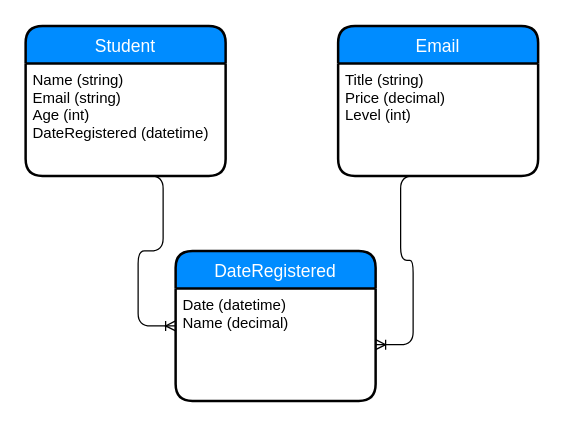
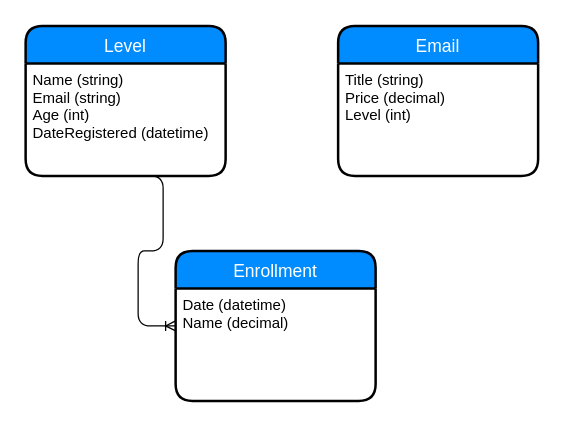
- <mxCell id="2" value="Student" style="swimlane;childLayout=stackLayout;horizontal=1;startSize=30;horizontalStack=0;fillColor=#008cff;fontColor=#FFFFFF;rounded=1;fontSize=14;fontStyle=0;strokeWidth=2;resizeParent=0;resizeLast=1;shadow=0;dashed=0;align=center;" vertex="1" parent="1"><mxGeometry x="20" y="20" width="160" height="120" as="geometry" /></mxCell>
+ <mxCell id="2" value="Level" style="swimlane;childLayout=stackLayout;horizontal=1;startSize=30;horizontalStack=0;fillColor=#008cff;fontColor=#FFFFFF;rounded=1;fontSize=14;fontStyle=0;strokeWidth=2;resizeParent=0;resizeLast=1;shadow=0;dashed=0;align=center;" vertex="1" parent="1"><mxGeometry x="20" y="20" width="160" height="120" as="geometry" /></mxCell>
- <mxCell id="6" value="DateRegistered" style="swimlane;childLayout=stackLayout;horizontal=1;startSize=30;horizontalStack=0;fillColor=#008cff;fontColor=#FFFFFF;rounded=1;fontSize=14;fontStyle=0;strokeWidth=2;resizeParent=0;resizeLast=1;shadow=0;dashed=0;align=center;" vertex="1" parent="1"><mxGeometry x="140" y="200" width="160" height="120" as="geometry" /></mxCell>
+ <mxCell id="6" value="Enrollment" style="swimlane;childLayout=stackLayout;horizontal=1;startSize=30;horizontalStack=0;fillColor=#008cff;fontColor=#FFFFFF;rounded=1;fontSize=14;fontStyle=0;strokeWidth=2;resizeParent=0;resizeLast=1;shadow=0;dashed=0;align=center;" vertex="1" parent="1"><mxGeometry x="140" y="200" width="160" height="120" as="geometry" /></mxCell>
- <mxCell id="9" value="" style="edgeStyle=entityRelationEdgeStyle;fontSize=12;html=1;endArrow=ERoneToMany;exitX=0.5;exitY=1;exitDx=0;exitDy=0;" edge="1" parent="1" source="5" target="7"><mxGeometry width="100" height="100" relative="1" as="geometry"><mxPoint x="320" y="275" as="sourcePoint" /><mxPoint x="340" y="270" as="targetPoint" /></mxGeometry></mxCell>
